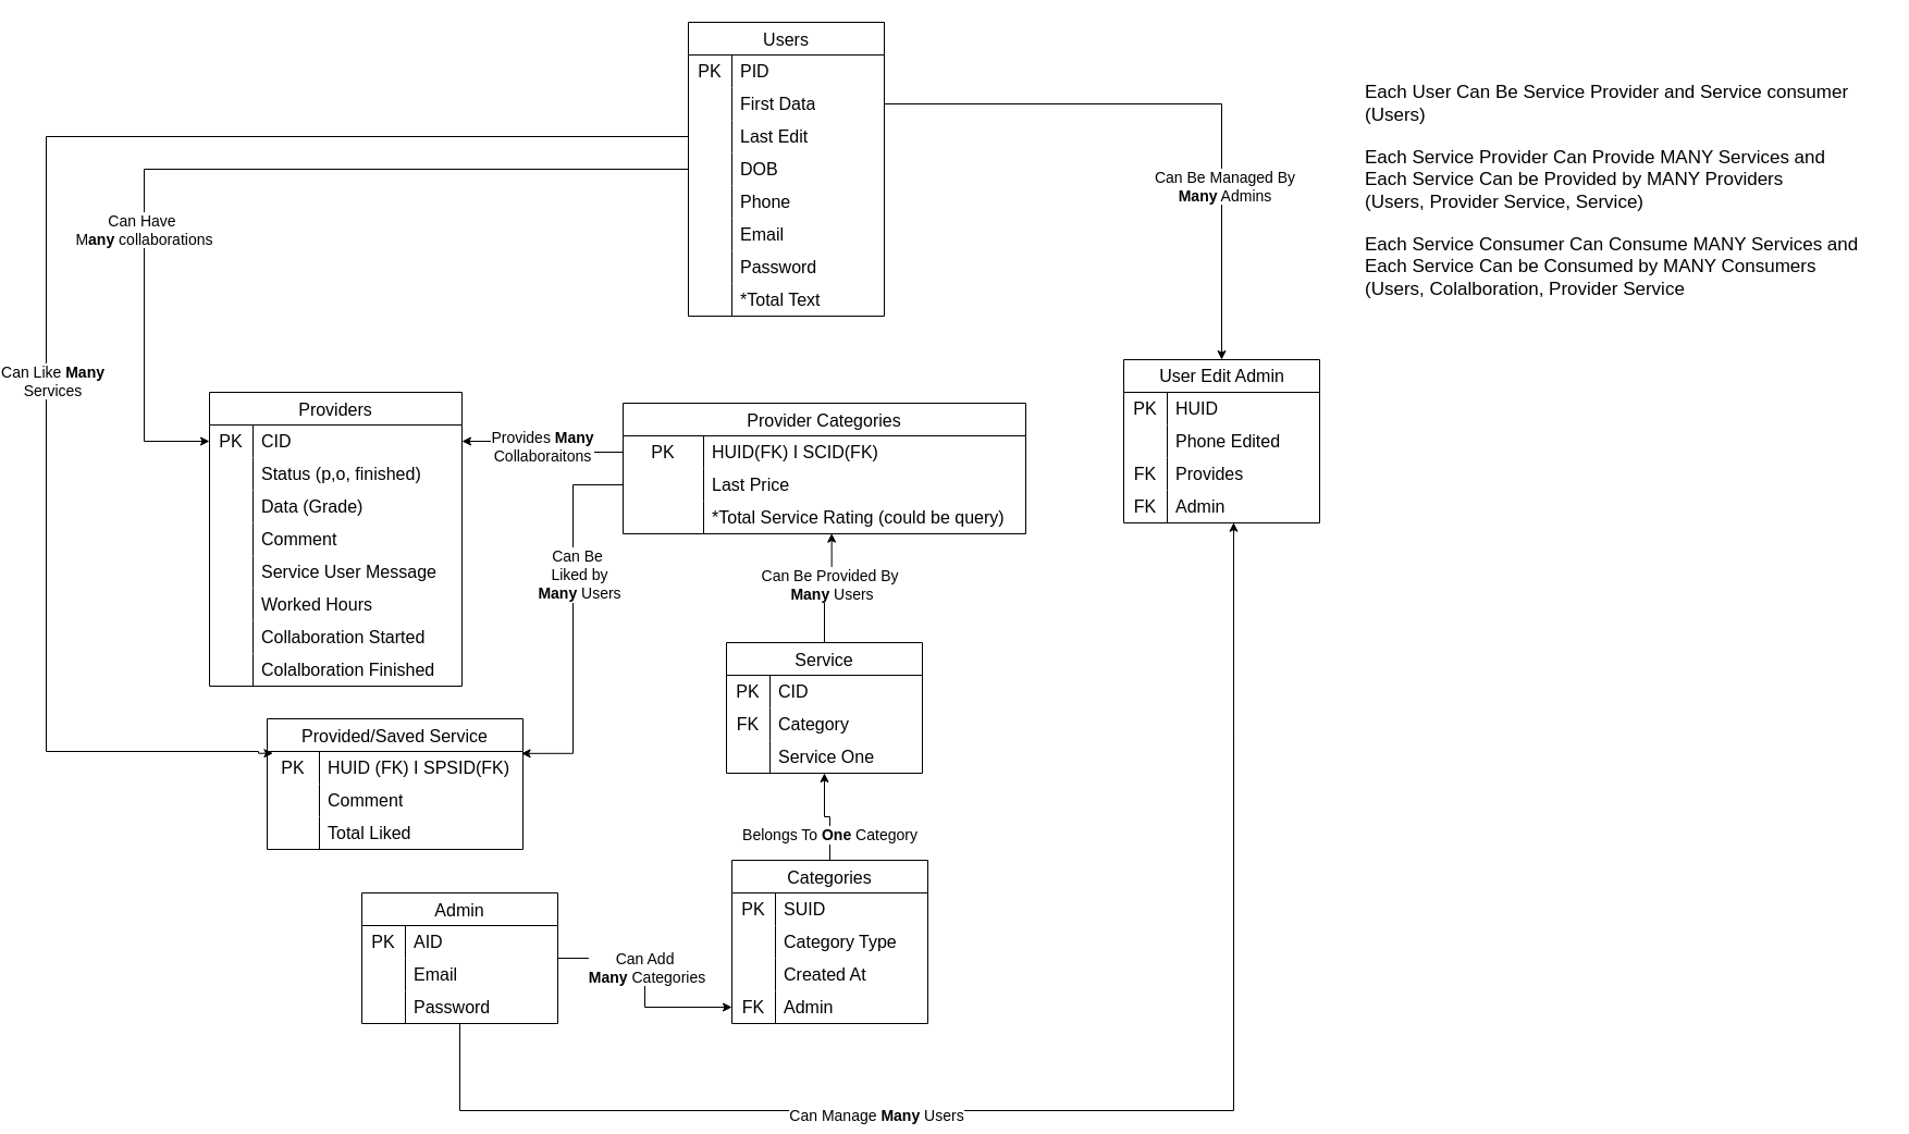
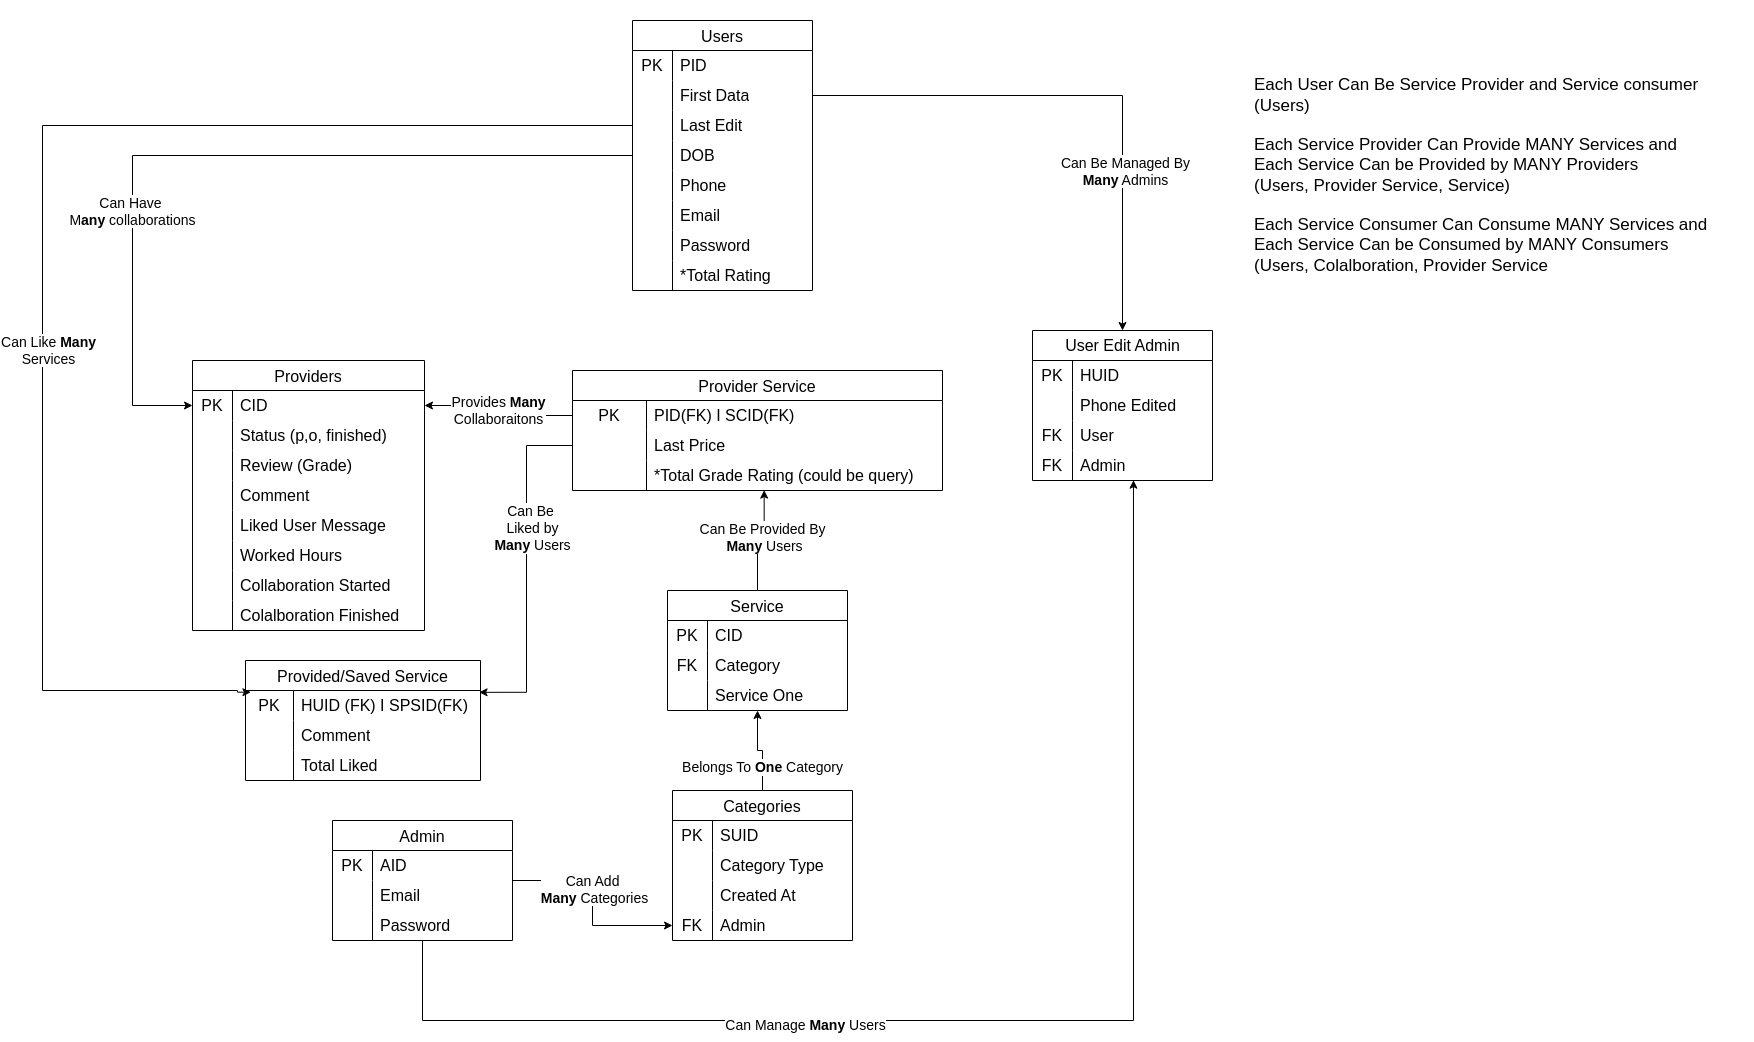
- <mxCell id="102" value="*Total Text" style="shape=partialRectangle;html=1;whiteSpace=wrap;connectable=0;fillColor=none;top=0;left=0;bottom=0;right=0;align=left;spacingLeft=6;overflow=hidden;strokeColor=inherit;fontSize=16;" vertex="1" parent="100"><mxGeometry x="40" width="140" height="30" as="geometry"><mxRectangle width="140" height="30" as="alternateBounds" /></mxGeometry></mxCell>
+ <mxCell id="102" value="*Total Rating" style="shape=partialRectangle;html=1;whiteSpace=wrap;connectable=0;fillColor=none;top=0;left=0;bottom=0;right=0;align=left;spacingLeft=6;overflow=hidden;strokeColor=inherit;fontSize=16;" vertex="1" parent="100"><mxGeometry x="40" width="140" height="30" as="geometry"><mxRectangle width="140" height="30" as="alternateBounds" /></mxGeometry></mxCell>
- <mxCell id="15" value="Provider Categories" style="shape=table;startSize=30;container=1;collapsible=0;childLayout=tableLayout;fixedRows=1;rowLines=0;fontStyle=0;strokeColor=default;fontSize=16;" parent="1" vertex="1"><mxGeometry x="550" y="370" width="370" height="120" as="geometry" /></mxCell>
+ <mxCell id="15" value="Provider Service" style="shape=table;startSize=30;container=1;collapsible=0;childLayout=tableLayout;fixedRows=1;rowLines=0;fontStyle=0;strokeColor=default;fontSize=16;" parent="1" vertex="1"><mxGeometry x="550" y="370" width="370" height="120" as="geometry" /></mxCell>
- <mxCell id="18" value="HUID(FK) I SCID(FK)&amp;nbsp;" style="shape=partialRectangle;html=1;whiteSpace=wrap;connectable=0;fillColor=none;top=0;left=0;bottom=0;right=0;align=left;spacingLeft=6;overflow=hidden;strokeColor=inherit;fontSize=16;" parent="16" vertex="1"><mxGeometry x="74" width="296" height="30" as="geometry"><mxRectangle width="296" height="30" as="alternateBounds" /></mxGeometry></mxCell>
+ <mxCell id="18" value="PID(FK) I SCID(FK)&amp;nbsp;" style="shape=partialRectangle;html=1;whiteSpace=wrap;connectable=0;fillColor=none;top=0;left=0;bottom=0;right=0;align=left;spacingLeft=6;overflow=hidden;strokeColor=inherit;fontSize=16;" parent="16" vertex="1"><mxGeometry x="74" width="296" height="30" as="geometry"><mxRectangle width="296" height="30" as="alternateBounds" /></mxGeometry></mxCell>
- <mxCell id="128" value="Provides" style="shape=partialRectangle;html=1;whiteSpace=wrap;connectable=0;fillColor=none;top=0;left=0;bottom=0;right=0;align=left;spacingLeft=6;overflow=hidden;strokeColor=inherit;fontSize=16;" vertex="1" parent="126"><mxGeometry x="40" width="140" height="30" as="geometry"><mxRectangle width="140" height="30" as="alternateBounds" /></mxGeometry></mxCell>
+ <mxCell id="128" value="User" style="shape=partialRectangle;html=1;whiteSpace=wrap;connectable=0;fillColor=none;top=0;left=0;bottom=0;right=0;align=left;spacingLeft=6;overflow=hidden;strokeColor=inherit;fontSize=16;" vertex="1" parent="126"><mxGeometry x="40" width="140" height="30" as="geometry"><mxRectangle width="140" height="30" as="alternateBounds" /></mxGeometry></mxCell>
- <mxCell id="44" value="Data (Grade)" style="shape=partialRectangle;html=1;whiteSpace=wrap;connectable=0;fillColor=none;top=0;left=0;bottom=0;right=0;align=left;spacingLeft=6;overflow=hidden;strokeColor=inherit;fontSize=16;" parent="42" vertex="1"><mxGeometry x="40" width="192" height="30" as="geometry"><mxRectangle width="192" height="30" as="alternateBounds" /></mxGeometry></mxCell>
+ <mxCell id="44" value="Review (Grade)" style="shape=partialRectangle;html=1;whiteSpace=wrap;connectable=0;fillColor=none;top=0;left=0;bottom=0;right=0;align=left;spacingLeft=6;overflow=hidden;strokeColor=inherit;fontSize=16;" parent="42" vertex="1"><mxGeometry x="40" width="192" height="30" as="geometry"><mxRectangle width="192" height="30" as="alternateBounds" /></mxGeometry></mxCell>
- <mxCell id="24" value="*Total Service Rating (could be query)" style="shape=partialRectangle;html=1;whiteSpace=wrap;connectable=0;fillColor=none;top=0;left=0;bottom=0;right=0;align=left;spacingLeft=6;overflow=hidden;strokeColor=inherit;fontSize=16;" parent="22" vertex="1"><mxGeometry x="74" width="296" height="30" as="geometry"><mxRectangle width="296" height="30" as="alternateBounds" /></mxGeometry></mxCell>
+ <mxCell id="24" value="*Total Grade Rating (could be query)" style="shape=partialRectangle;html=1;whiteSpace=wrap;connectable=0;fillColor=none;top=0;left=0;bottom=0;right=0;align=left;spacingLeft=6;overflow=hidden;strokeColor=inherit;fontSize=16;" parent="22" vertex="1"><mxGeometry x="74" width="296" height="30" as="geometry"><mxRectangle width="296" height="30" as="alternateBounds" /></mxGeometry></mxCell>
- <mxCell id="50" value="Service User Message" style="shape=partialRectangle;html=1;whiteSpace=wrap;connectable=0;fillColor=none;top=0;left=0;bottom=0;right=0;align=left;spacingLeft=6;overflow=hidden;strokeColor=inherit;fontSize=16;" parent="48" vertex="1"><mxGeometry x="40" width="192" height="30" as="geometry"><mxRectangle width="192" height="30" as="alternateBounds" /></mxGeometry></mxCell>
+ <mxCell id="50" value="Liked User Message" style="shape=partialRectangle;html=1;whiteSpace=wrap;connectable=0;fillColor=none;top=0;left=0;bottom=0;right=0;align=left;spacingLeft=6;overflow=hidden;strokeColor=inherit;fontSize=16;" parent="48" vertex="1"><mxGeometry x="40" width="192" height="30" as="geometry"><mxRectangle width="192" height="30" as="alternateBounds" /></mxGeometry></mxCell>
